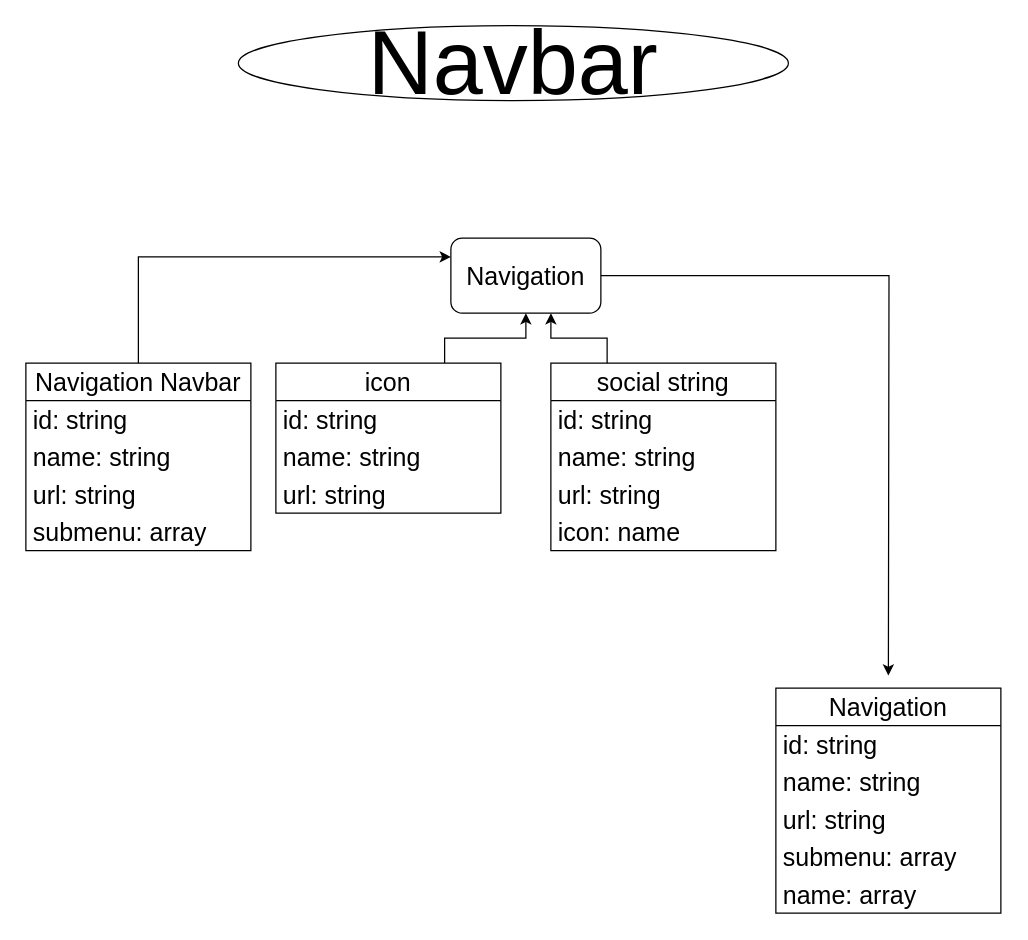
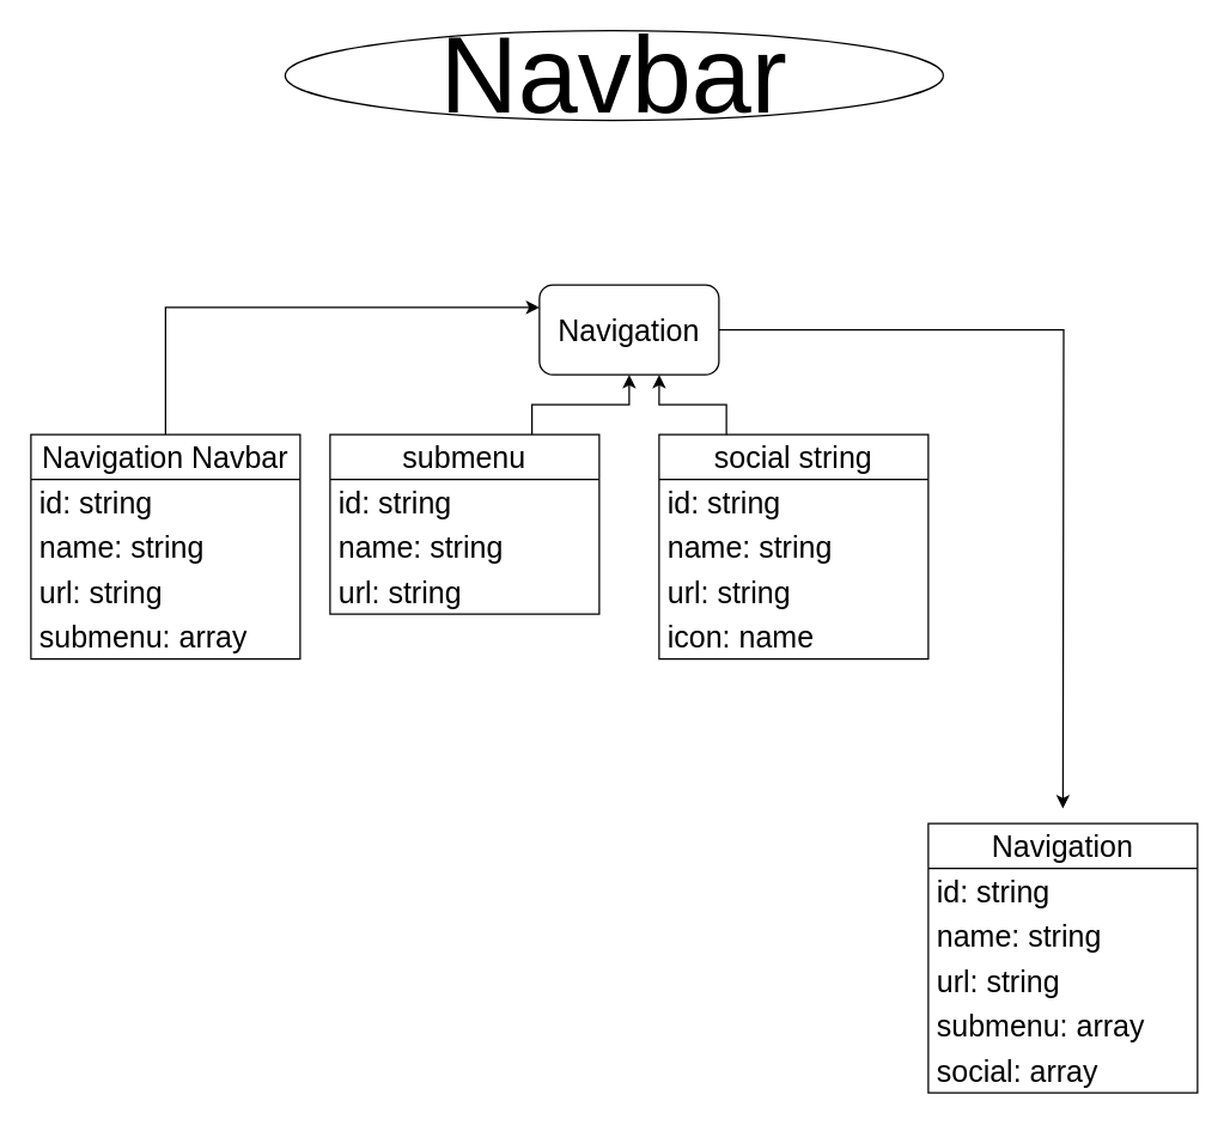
- <mxCell id="5" value="&lt;font style=&quot;font-size: 20px;&quot;&gt;icon&lt;/font&gt;" style="swimlane;fontStyle=0;childLayout=stackLayout;horizontal=1;startSize=30;horizontalStack=0;resizeParent=1;resizeParentMax=0;resizeLast=0;collapsible=1;marginBottom=0;whiteSpace=wrap;html=1;" vertex="1" parent="1"><mxGeometry x="220" y="290" width="180" height="120" as="geometry" /></mxCell>
+ <mxCell id="5" value="&lt;font style=&quot;font-size: 20px;&quot;&gt;submenu&lt;/font&gt;" style="swimlane;fontStyle=0;childLayout=stackLayout;horizontal=1;startSize=30;horizontalStack=0;resizeParent=1;resizeParentMax=0;resizeLast=0;collapsible=1;marginBottom=0;whiteSpace=wrap;html=1;" vertex="1" parent="1"><mxGeometry x="220" y="290" width="180" height="120" as="geometry" /></mxCell>
- <mxCell id="26" value="&lt;font style=&quot;font-size: 20px;&quot;&gt;name: array&lt;/font&gt;" style="text;strokeColor=none;fillColor=none;align=left;verticalAlign=middle;spacingLeft=4;spacingRight=4;overflow=hidden;points=[[0,0.5],[1,0.5]];portConstraint=eastwest;rotatable=1;whiteSpace=wrap;html=1;movable=1;resizable=1;deletable=1;editable=1;locked=0;connectable=1;" vertex="1" parent="21"><mxGeometry y="150" width="180" height="30" as="geometry" /></mxCell>
+ <mxCell id="26" value="&lt;font style=&quot;font-size: 20px;&quot;&gt;social: array&lt;/font&gt;" style="text;strokeColor=none;fillColor=none;align=left;verticalAlign=middle;spacingLeft=4;spacingRight=4;overflow=hidden;points=[[0,0.5],[1,0.5]];portConstraint=eastwest;rotatable=1;whiteSpace=wrap;html=1;movable=1;resizable=1;deletable=1;editable=1;locked=0;connectable=1;" vertex="1" parent="21"><mxGeometry y="150" width="180" height="30" as="geometry" /></mxCell>
